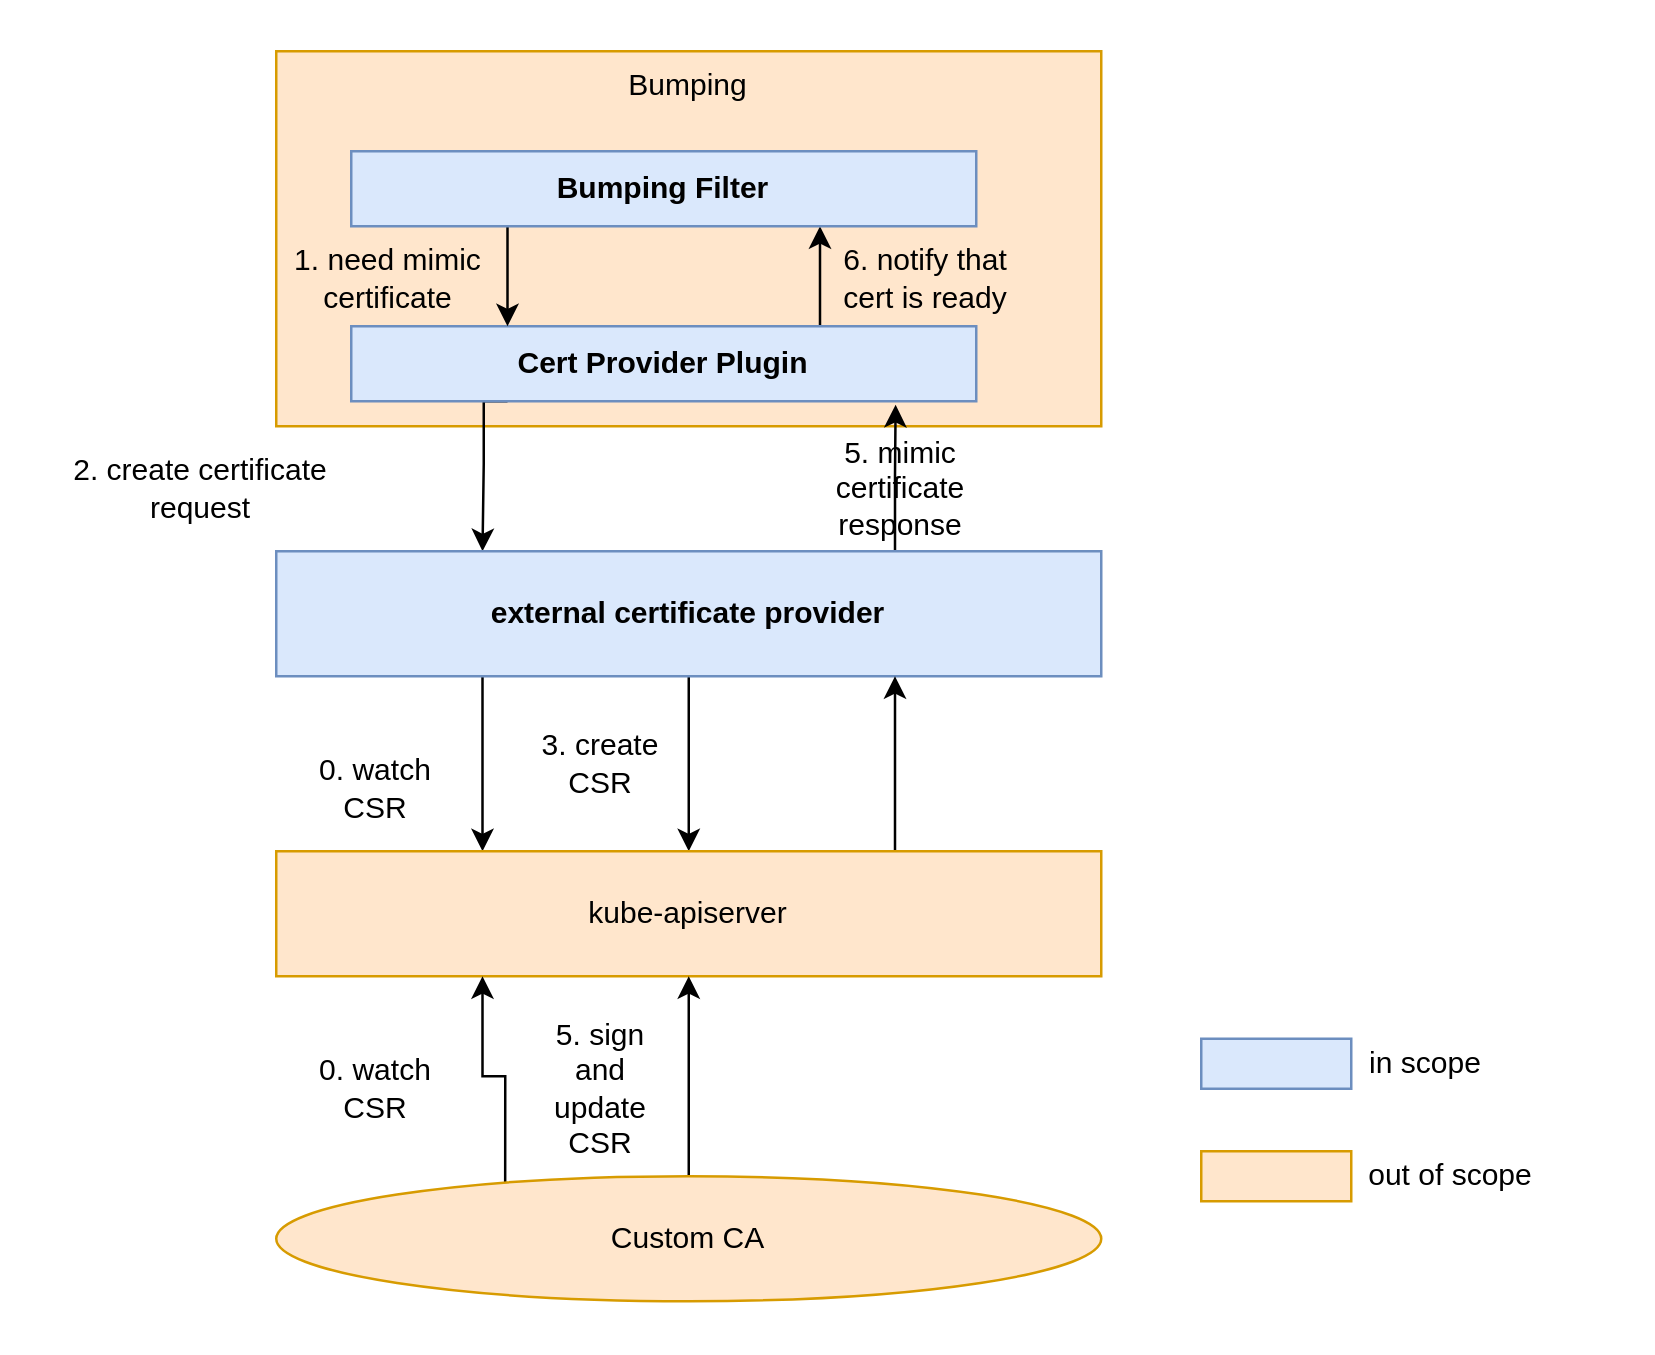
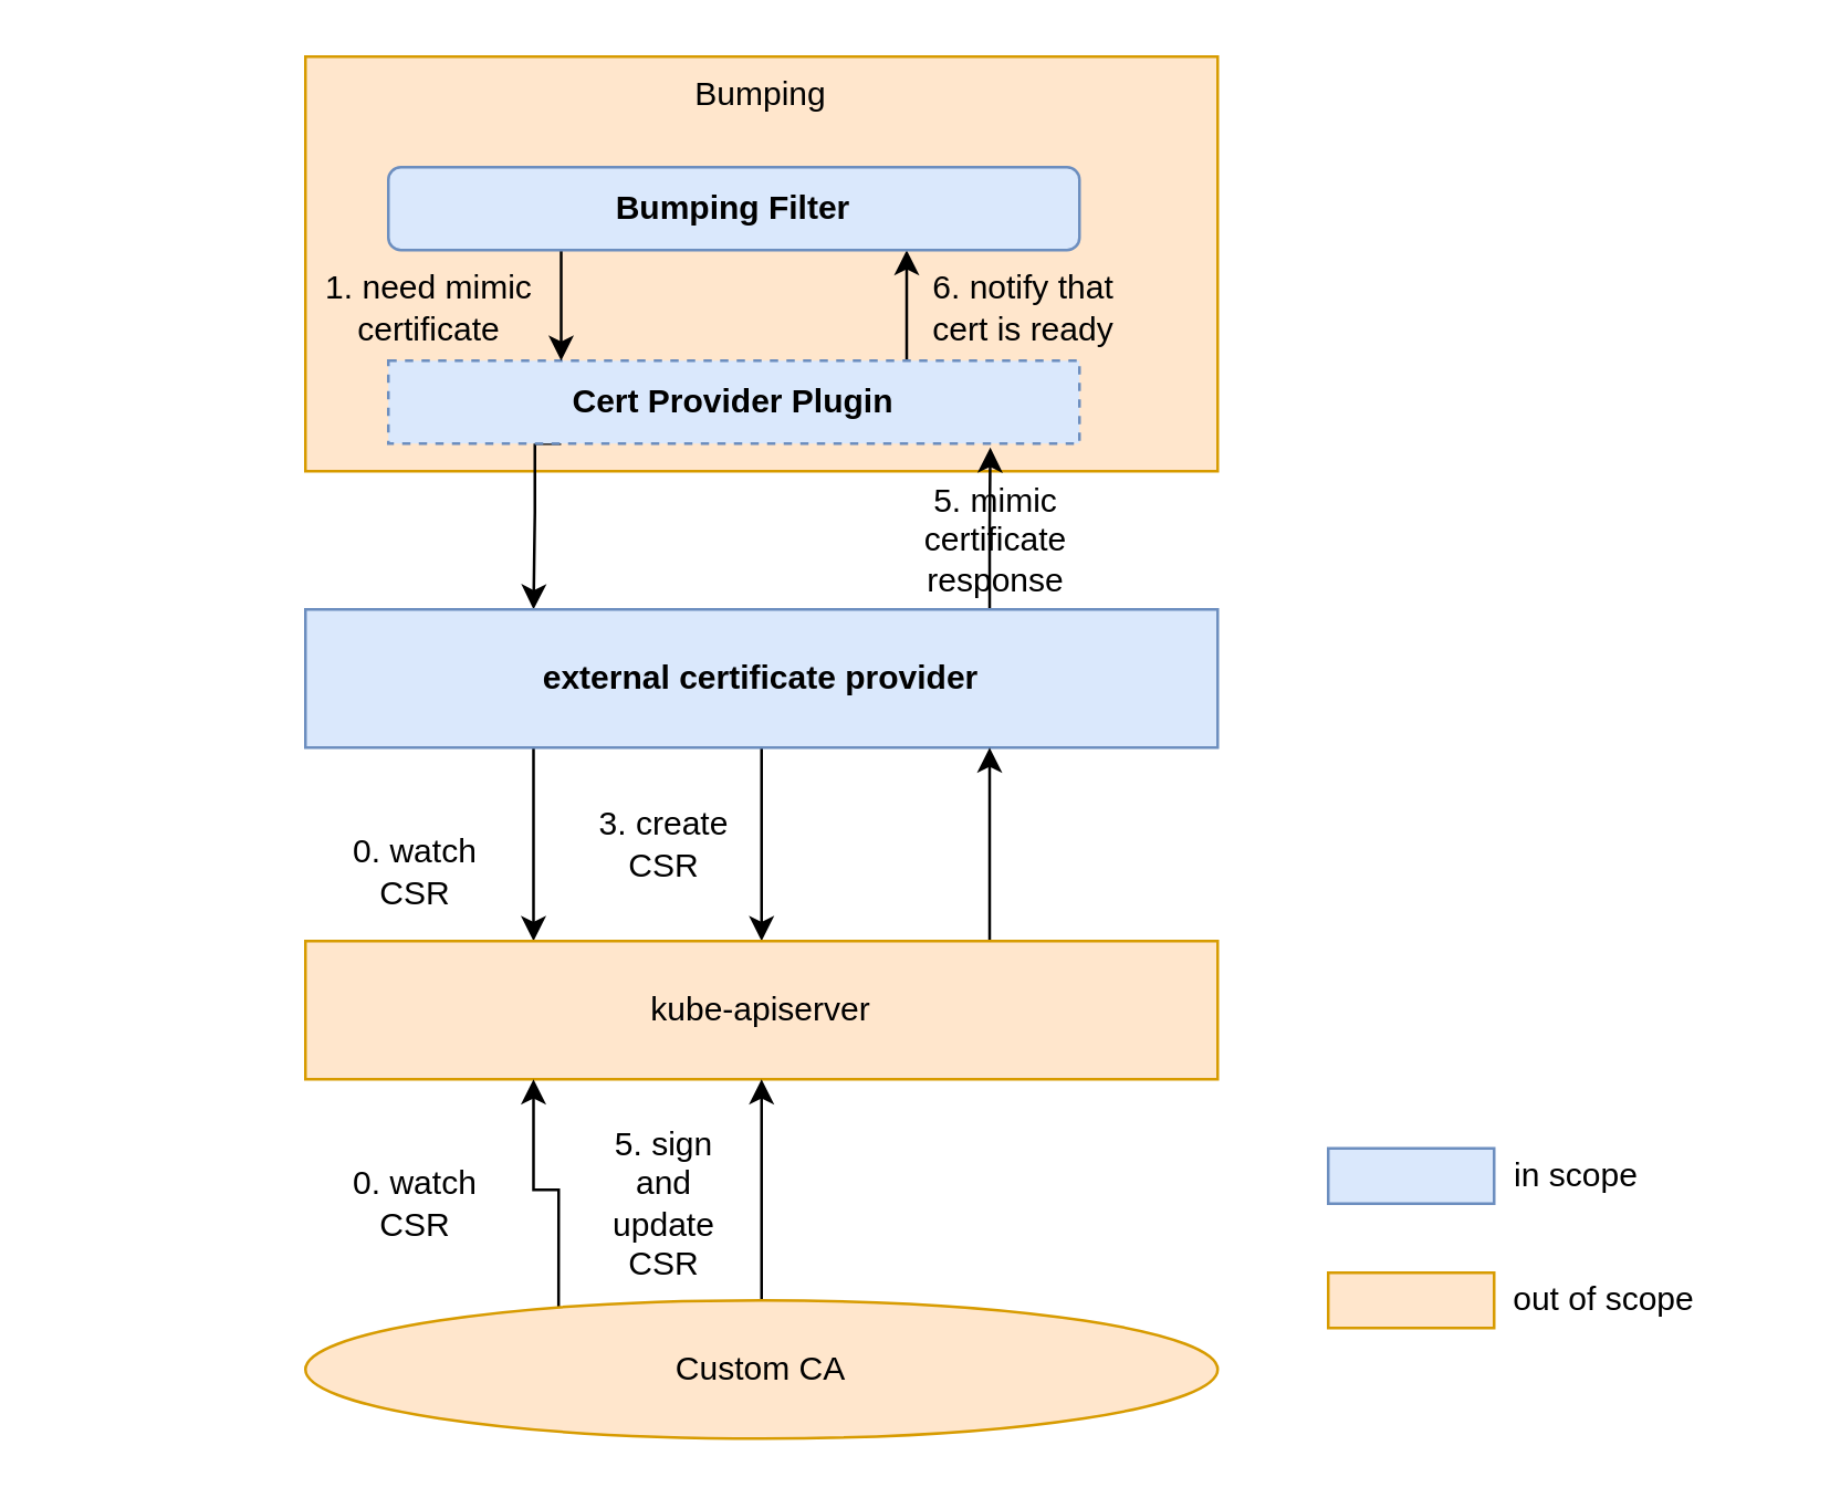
- <mxCell id="11" value="&lt;b&gt;Bumping Filter&lt;/b&gt;" style="rounded=0;whiteSpace=wrap;html=1;fillColor=#dae8fc;strokeColor=#6c8ebf;" parent="1" vertex="1"><mxGeometry x="140" y="60" width="250" height="30" as="geometry" /></mxCell>
+ <mxCell id="11" value="&lt;b&gt;Bumping Filter&lt;/b&gt;" style="whiteSpace=wrap;html=1;fillColor=#dae8fc;strokeColor=#6c8ebf;rounded=1;" parent="1" vertex="1"><mxGeometry x="140" y="60" width="250" height="30" as="geometry" /></mxCell>
- <mxCell id="5" value="&lt;b&gt;Cert Provider Plugin&lt;/b&gt;" style="rounded=0;whiteSpace=wrap;html=1;fillColor=#dae8fc;strokeColor=#6c8ebf;strokeWidth=1;" parent="1" vertex="1"><mxGeometry x="140" y="130" width="250" height="30" as="geometry" /></mxCell>
+ <mxCell id="5" value="&lt;b&gt;Cert Provider Plugin&lt;/b&gt;" style="rounded=0;whiteSpace=wrap;html=1;fillColor=#dae8fc;strokeColor=#6c8ebf;strokeWidth=1;dashed=1;" parent="1" vertex="1"><mxGeometry x="140" y="130" width="250" height="30" as="geometry" /></mxCell>
- <mxCell id="17" value="2. create certificate request" style="text;html=1;strokeColor=none;fillColor=none;align=center;verticalAlign=middle;whiteSpace=wrap;rounded=0;" parent="1" vertex="1"><mxGeometry x="20" y="180" width="120" height="30" as="geometry" /></mxCell>
